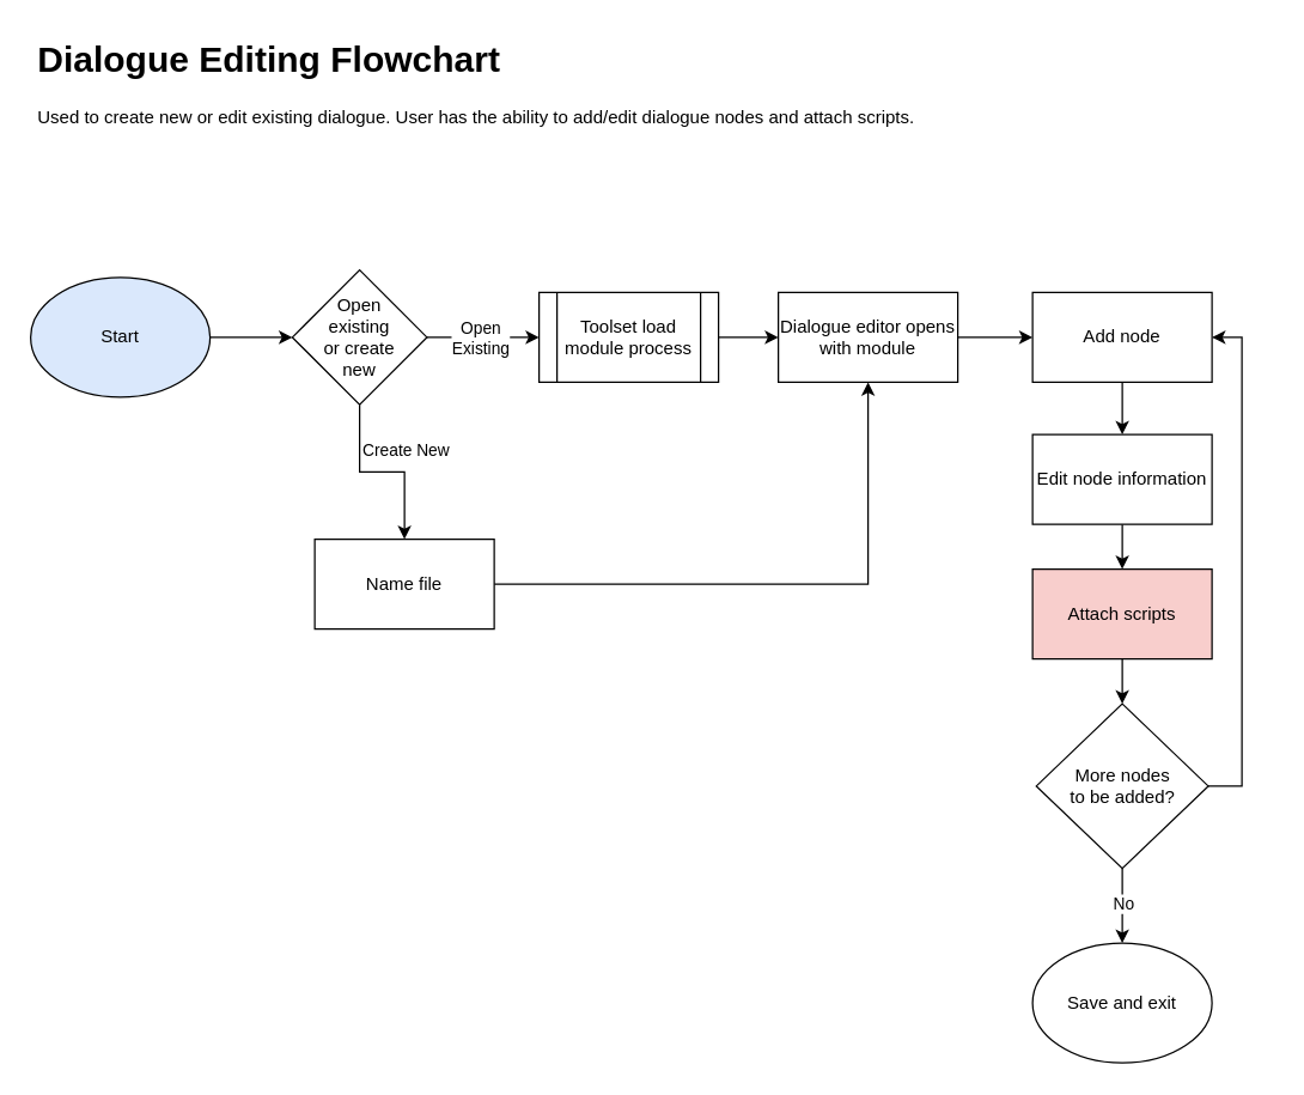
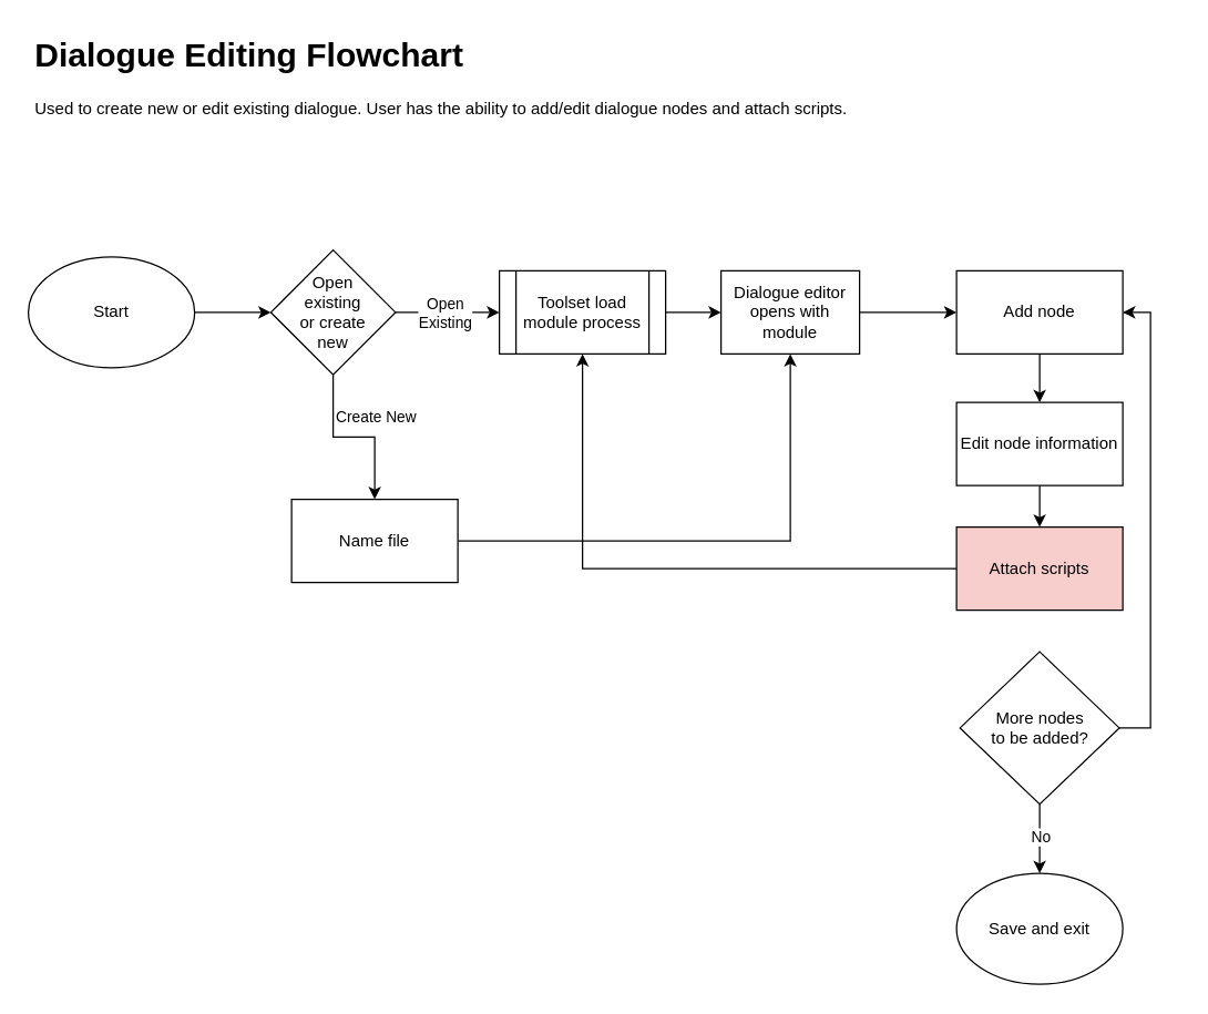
- <mxCell id="3" value="Start" style="ellipse;whiteSpace=wrap;html=1;fillColor=#dae8fc;" parent="1" vertex="1"><mxGeometry x="20" y="185" width="120" height="80" as="geometry" /></mxCell>
+ <mxCell id="3" value="Start" style="ellipse;whiteSpace=wrap;html=1;" parent="1" vertex="1"><mxGeometry x="20" y="185" width="120" height="80" as="geometry" /></mxCell>
- <mxCell id="14" value="Dialogue editor opens with module" style="rounded=0;whiteSpace=wrap;html=1;" parent="1" vertex="1"><mxGeometry x="520" y="195" width="120" height="60" as="geometry" /></mxCell>
+ <mxCell id="14" value="Dialogue editor opens with module" style="rounded=0;whiteSpace=wrap;html=1;" parent="1" vertex="1"><mxGeometry x="520" y="195" width="100" height="60" as="geometry" /></mxCell>
- <mxCell id="19" style="edgeStyle=orthogonalEdgeStyle;rounded=0;orthogonalLoop=1;jettySize=auto;html=1;" parent="1" source="20" target="24" edge="1"><mxGeometry relative="1" as="geometry" /></mxCell>
+ <mxCell id="19" style="edgeStyle=orthogonalEdgeStyle;rounded=0;orthogonalLoop=1;jettySize=auto;html=1;" parent="1" source="20" target="12" edge="1"><mxGeometry relative="1" as="geometry" /></mxCell>
